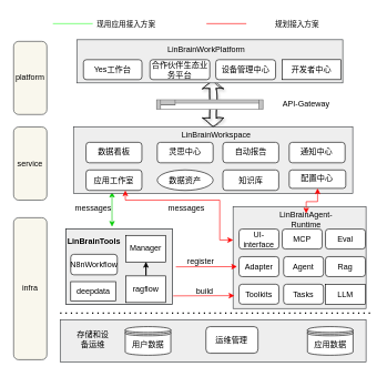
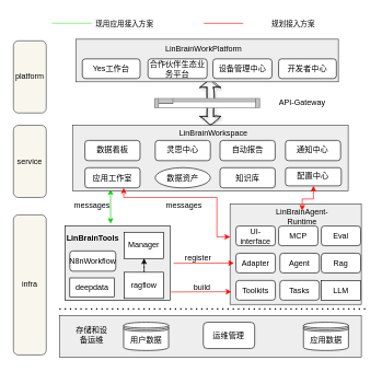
- <mxCell id="45" value="开发者中心" style="whiteSpace=wrap;html=1;rounded=0;" vertex="1" parent="1"><mxGeometry x="424" y="88.75" width="88" height="30" as="geometry" /></mxCell>
+ <mxCell id="45" value="开发者中心" style="rounded=1;whiteSpace=wrap;html=1;" vertex="1" parent="1"><mxGeometry x="424" y="88.75" width="88" height="30" as="geometry" /></mxCell>
- <mxCell id="24" style="edgeStyle=orthogonalEdgeStyle;rounded=0;orthogonalLoop=1;jettySize=auto;html=1;entryX=0.5;entryY=1;entryDx=0;entryDy=0;" edge="1" parent="17" source="25" target="23"><mxGeometry relative="1" as="geometry" /></mxCell>
+ <mxCell id="24" style="edgeStyle=orthogonalEdgeStyle;rounded=0;orthogonalLoop=1;jettySize=auto;html=1;entryX=0.5;entryY=1;entryDx=0;entryDy=0;dashed=1;" edge="1" parent="17" source="25" target="23"><mxGeometry relative="1" as="geometry" /></mxCell>
